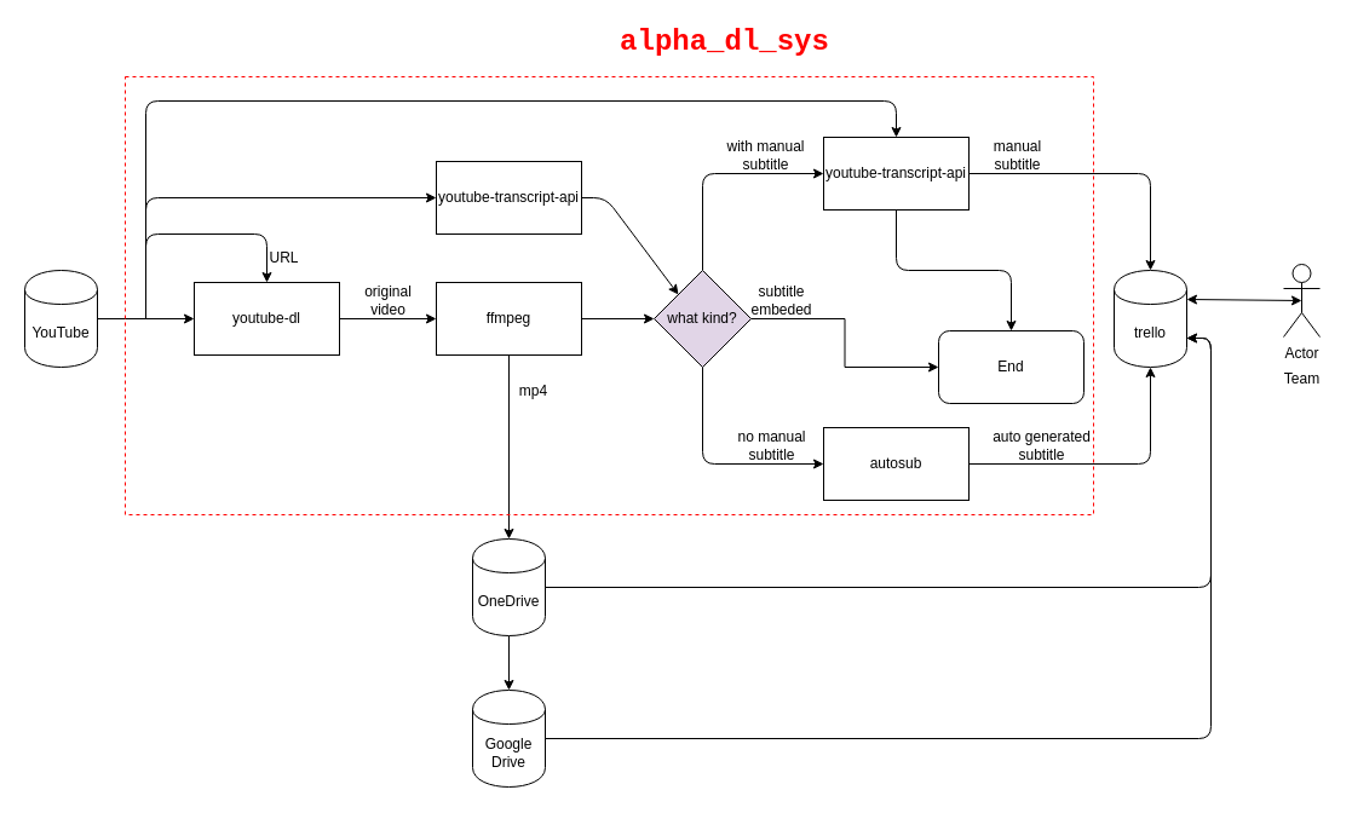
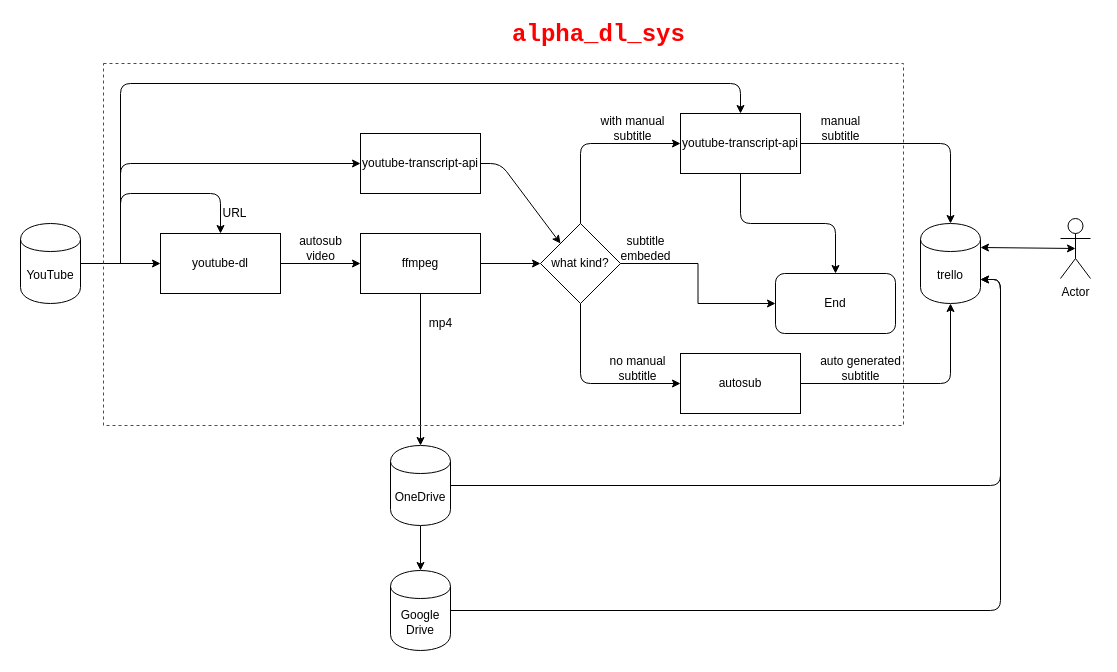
- <mxCell id="9" value="original&lt;br&gt;video" style="text;html=1;align=center;verticalAlign=middle;resizable=0;points=[];autosize=1;" vertex="1" parent="1"><mxGeometry x="295" y="233" width="50" height="30" as="geometry" /></mxCell>
+ <mxCell id="9" value="autosub&lt;br&gt;video" style="text;html=1;align=center;verticalAlign=middle;resizable=0;points=[];autosize=1;" vertex="1" parent="1"><mxGeometry x="295" y="233" width="50" height="30" as="geometry" /></mxCell>
- <mxCell id="15" value="what kind?" style="rhombus;whiteSpace=wrap;html=1;fillColor=#e1d5e7;" vertex="1" parent="1"><mxGeometry x="540" y="223" width="80" height="80" as="geometry" /></mxCell>
+ <mxCell id="15" value="what kind?" style="rhombus;whiteSpace=wrap;html=1;" vertex="1" parent="1"><mxGeometry x="540" y="223" width="80" height="80" as="geometry" /></mxCell>
- <mxCell id="40" value="Team" style="text;html=1;align=center;verticalAlign=middle;resizable=0;points=[];autosize=1;" vertex="1" parent="1"><mxGeometry x="1055" y="303" width="40" height="20" as="geometry" /></mxCell>
